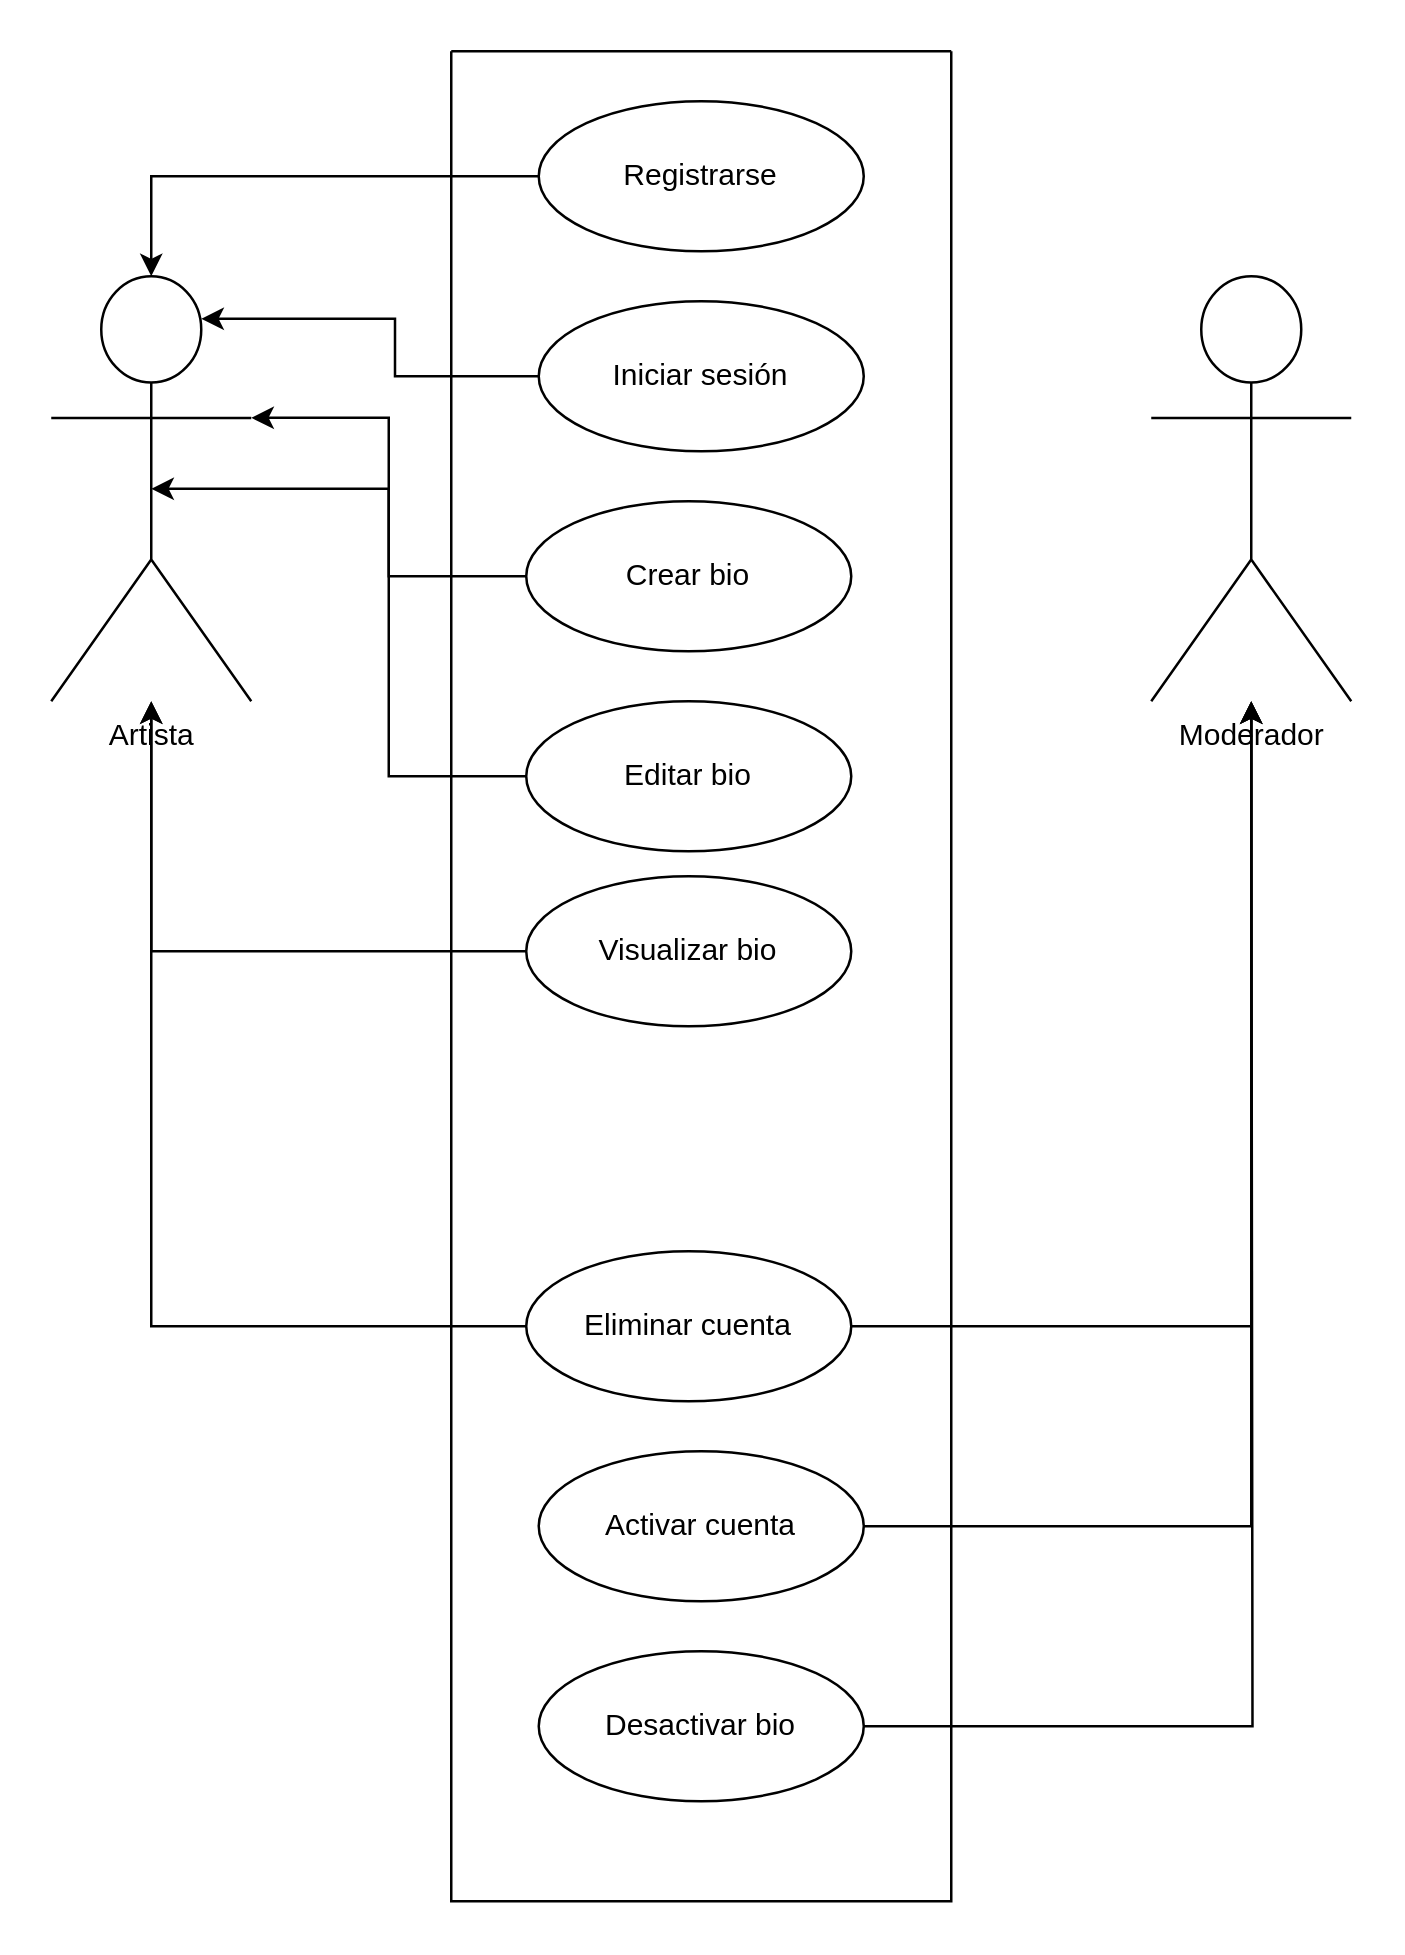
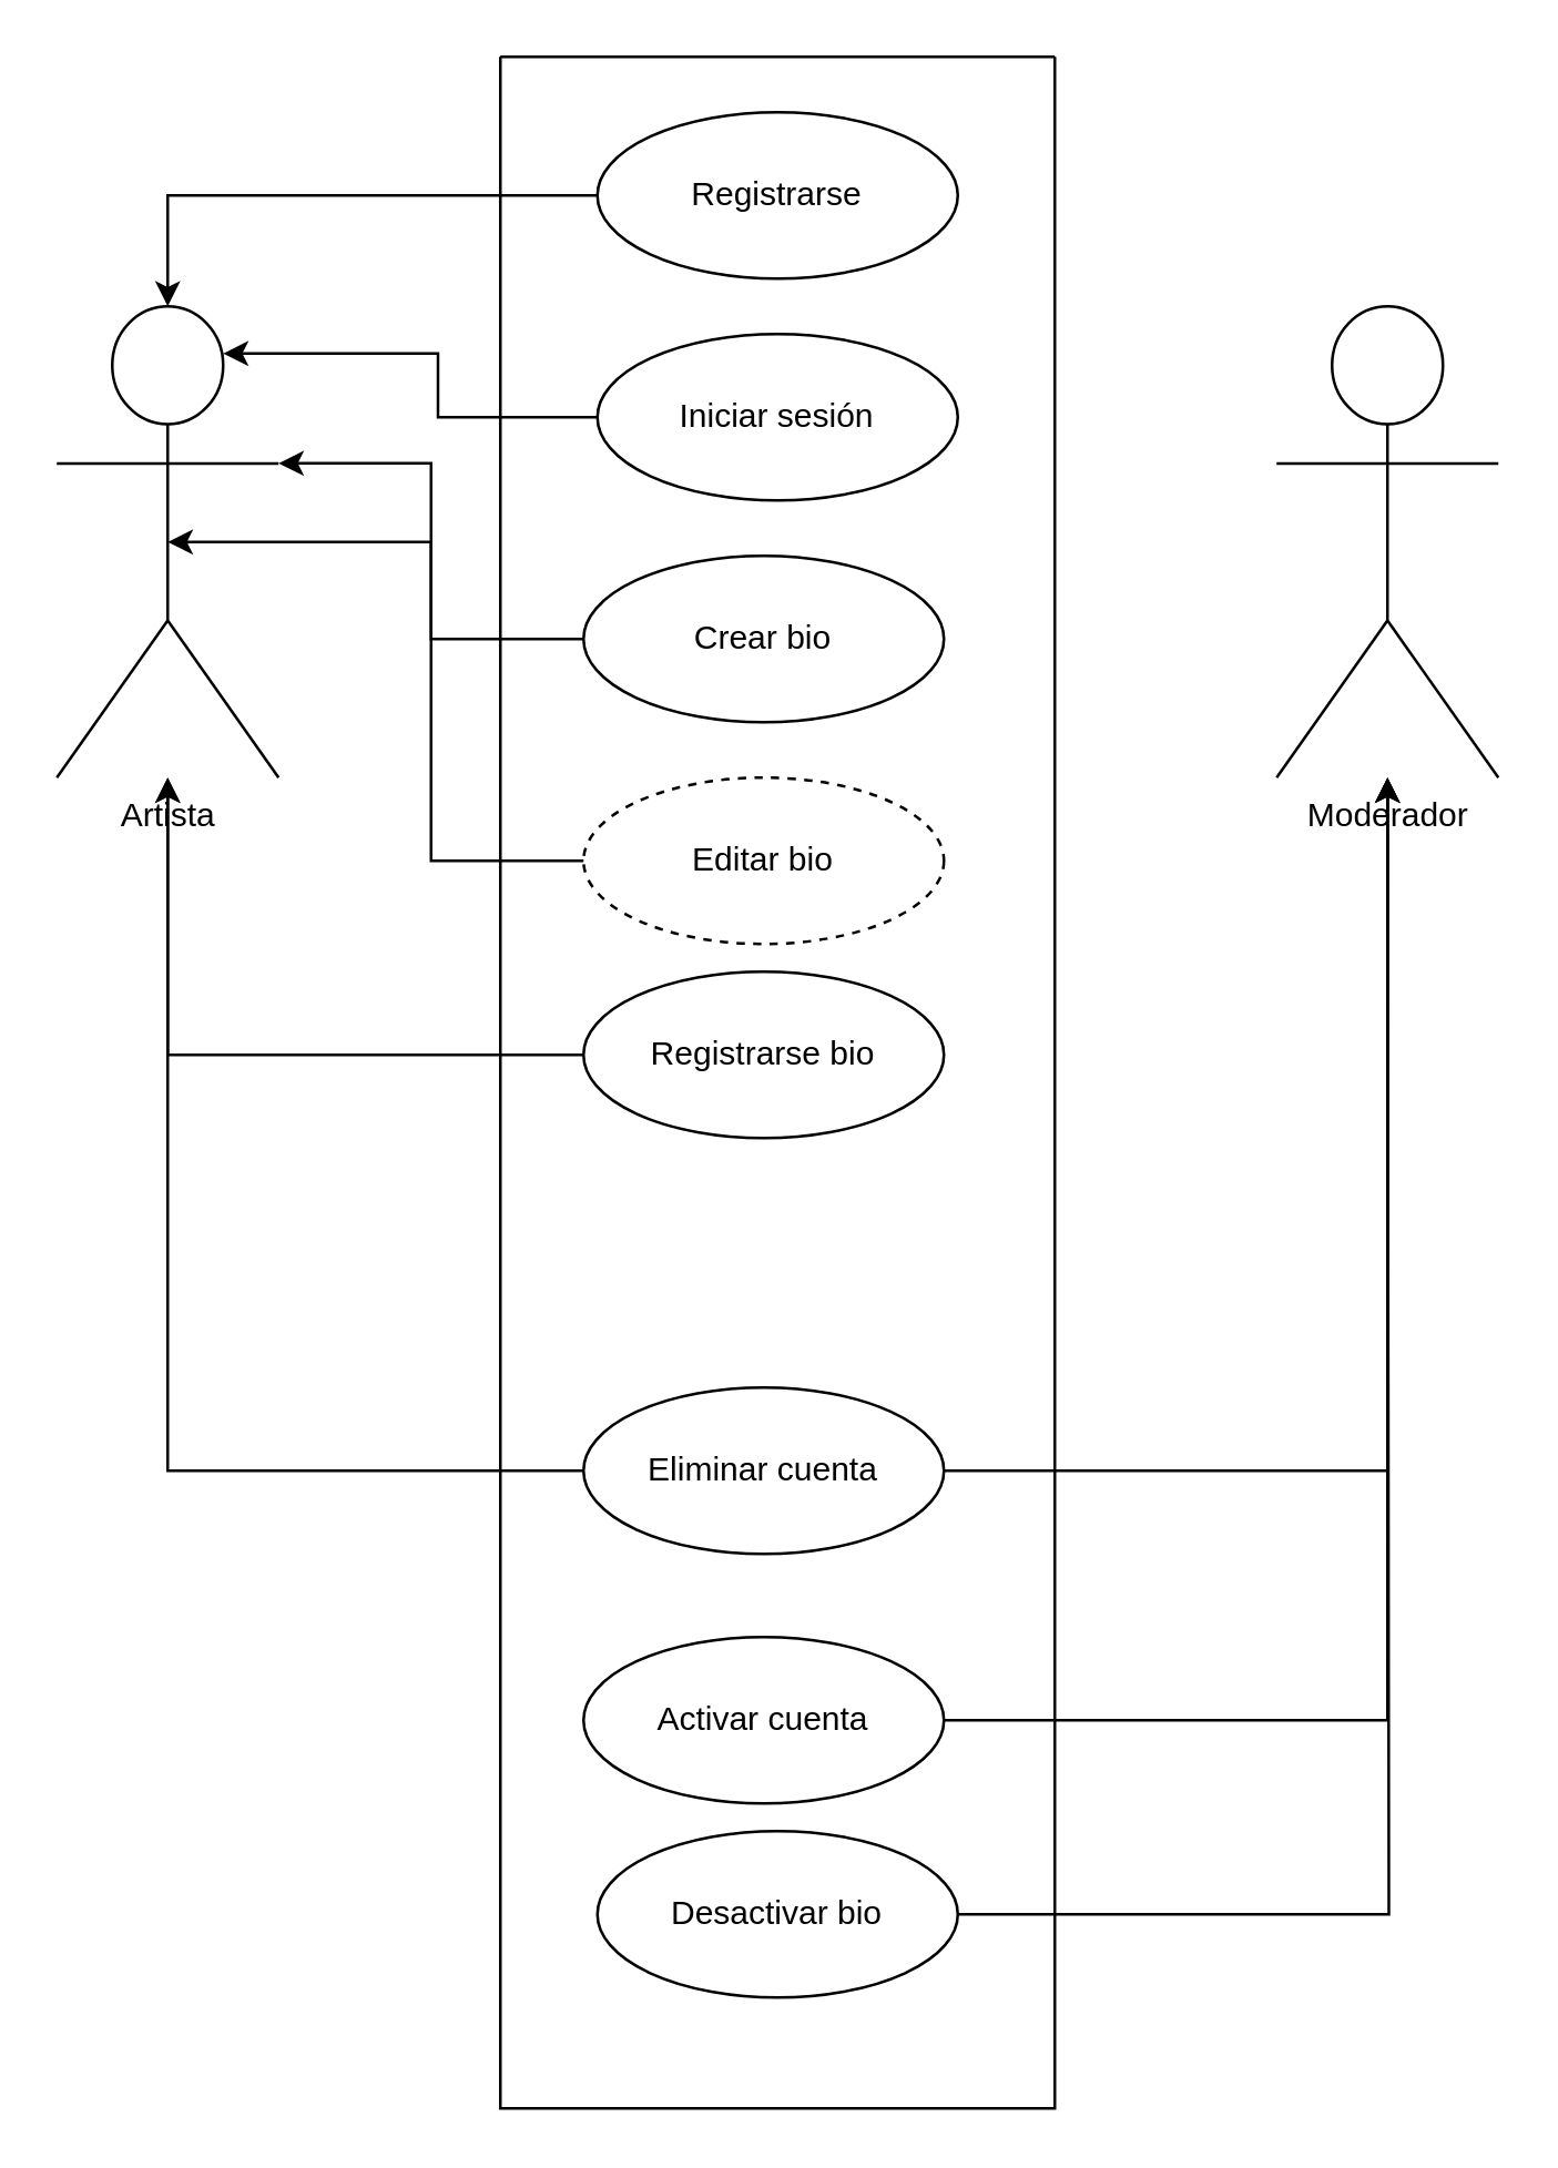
- <mxCell id="6" value="Editar bio" style="ellipse;whiteSpace=wrap;html=1;" vertex="1" parent="3"><mxGeometry x="30" y="260" width="130" height="60" as="geometry" /></mxCell>
+ <mxCell id="6" value="Editar bio" style="ellipse;whiteSpace=wrap;html=1;dashed=1;" vertex="1" parent="3"><mxGeometry x="30" y="260" width="130" height="60" as="geometry" /></mxCell>
- <mxCell id="8" value="Visualizar bio" style="ellipse;whiteSpace=wrap;html=1;" vertex="1" parent="3"><mxGeometry x="30" y="330" width="130" height="60" as="geometry" /></mxCell>
+ <mxCell id="8" value="Registrarse bio" style="ellipse;whiteSpace=wrap;html=1;" vertex="1" parent="3"><mxGeometry x="30" y="330" width="130" height="60" as="geometry" /></mxCell>
- <mxCell id="9" value="Activar cuenta" style="ellipse;whiteSpace=wrap;html=1;" vertex="1" parent="3"><mxGeometry x="35" y="560" width="130" height="60" as="geometry" /></mxCell>
+ <mxCell id="9" value="Activar cuenta" style="ellipse;whiteSpace=wrap;html=1;" vertex="1" parent="3"><mxGeometry x="30" y="570" width="130" height="60" as="geometry" /></mxCell>
